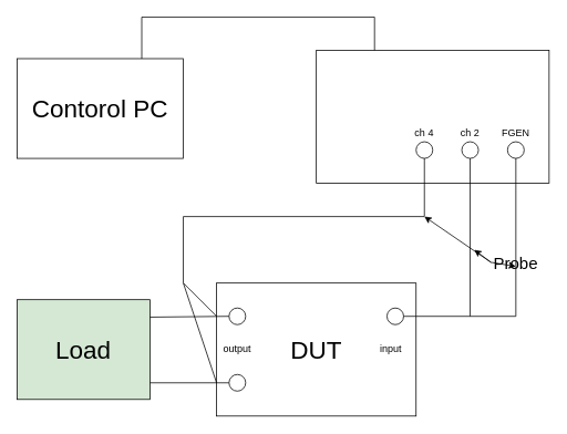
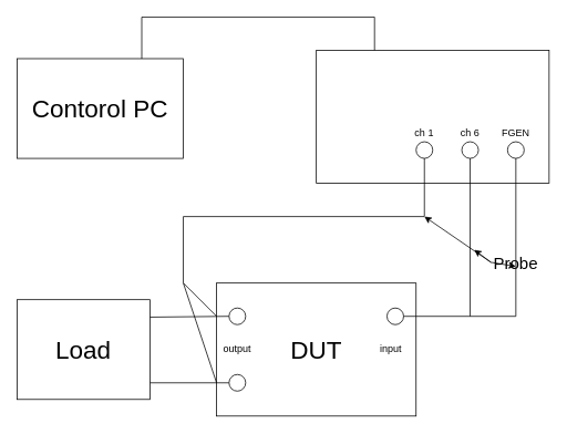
- <mxCell id="19" value="ch 4" style="text;html=1;align=center;verticalAlign=middle;whiteSpace=wrap;rounded=0;" vertex="1" parent="1"><mxGeometry x="480" y="145" width="60" height="30" as="geometry" /></mxCell>
+ <mxCell id="19" value="ch 1" style="text;html=1;align=center;verticalAlign=middle;whiteSpace=wrap;rounded=0;" vertex="1" parent="1"><mxGeometry x="480" y="145" width="60" height="30" as="geometry" /></mxCell>
- <mxCell id="20" value="ch 2" style="text;html=1;align=center;verticalAlign=middle;whiteSpace=wrap;rounded=0;" vertex="1" parent="1"><mxGeometry x="535" y="145" width="60" height="30" as="geometry" /></mxCell>
+ <mxCell id="20" value="ch 6" style="text;html=1;align=center;verticalAlign=middle;whiteSpace=wrap;rounded=0;" vertex="1" parent="1"><mxGeometry x="535" y="145" width="60" height="30" as="geometry" /></mxCell>
- <mxCell id="12" value="&lt;font style=&quot;font-size: 30px;&quot;&gt;Load&lt;/font&gt;" style="rounded=0;whiteSpace=wrap;html=1;fillColor=#d5e8d4;" vertex="1" parent="1"><mxGeometry x="20" y="360" width="160" height="120" as="geometry" /></mxCell>
+ <mxCell id="12" value="&lt;font style=&quot;font-size: 30px;&quot;&gt;Load&lt;/font&gt;" style="rounded=0;whiteSpace=wrap;html=1;" vertex="1" parent="1"><mxGeometry x="20" y="360" width="160" height="120" as="geometry" /></mxCell>
